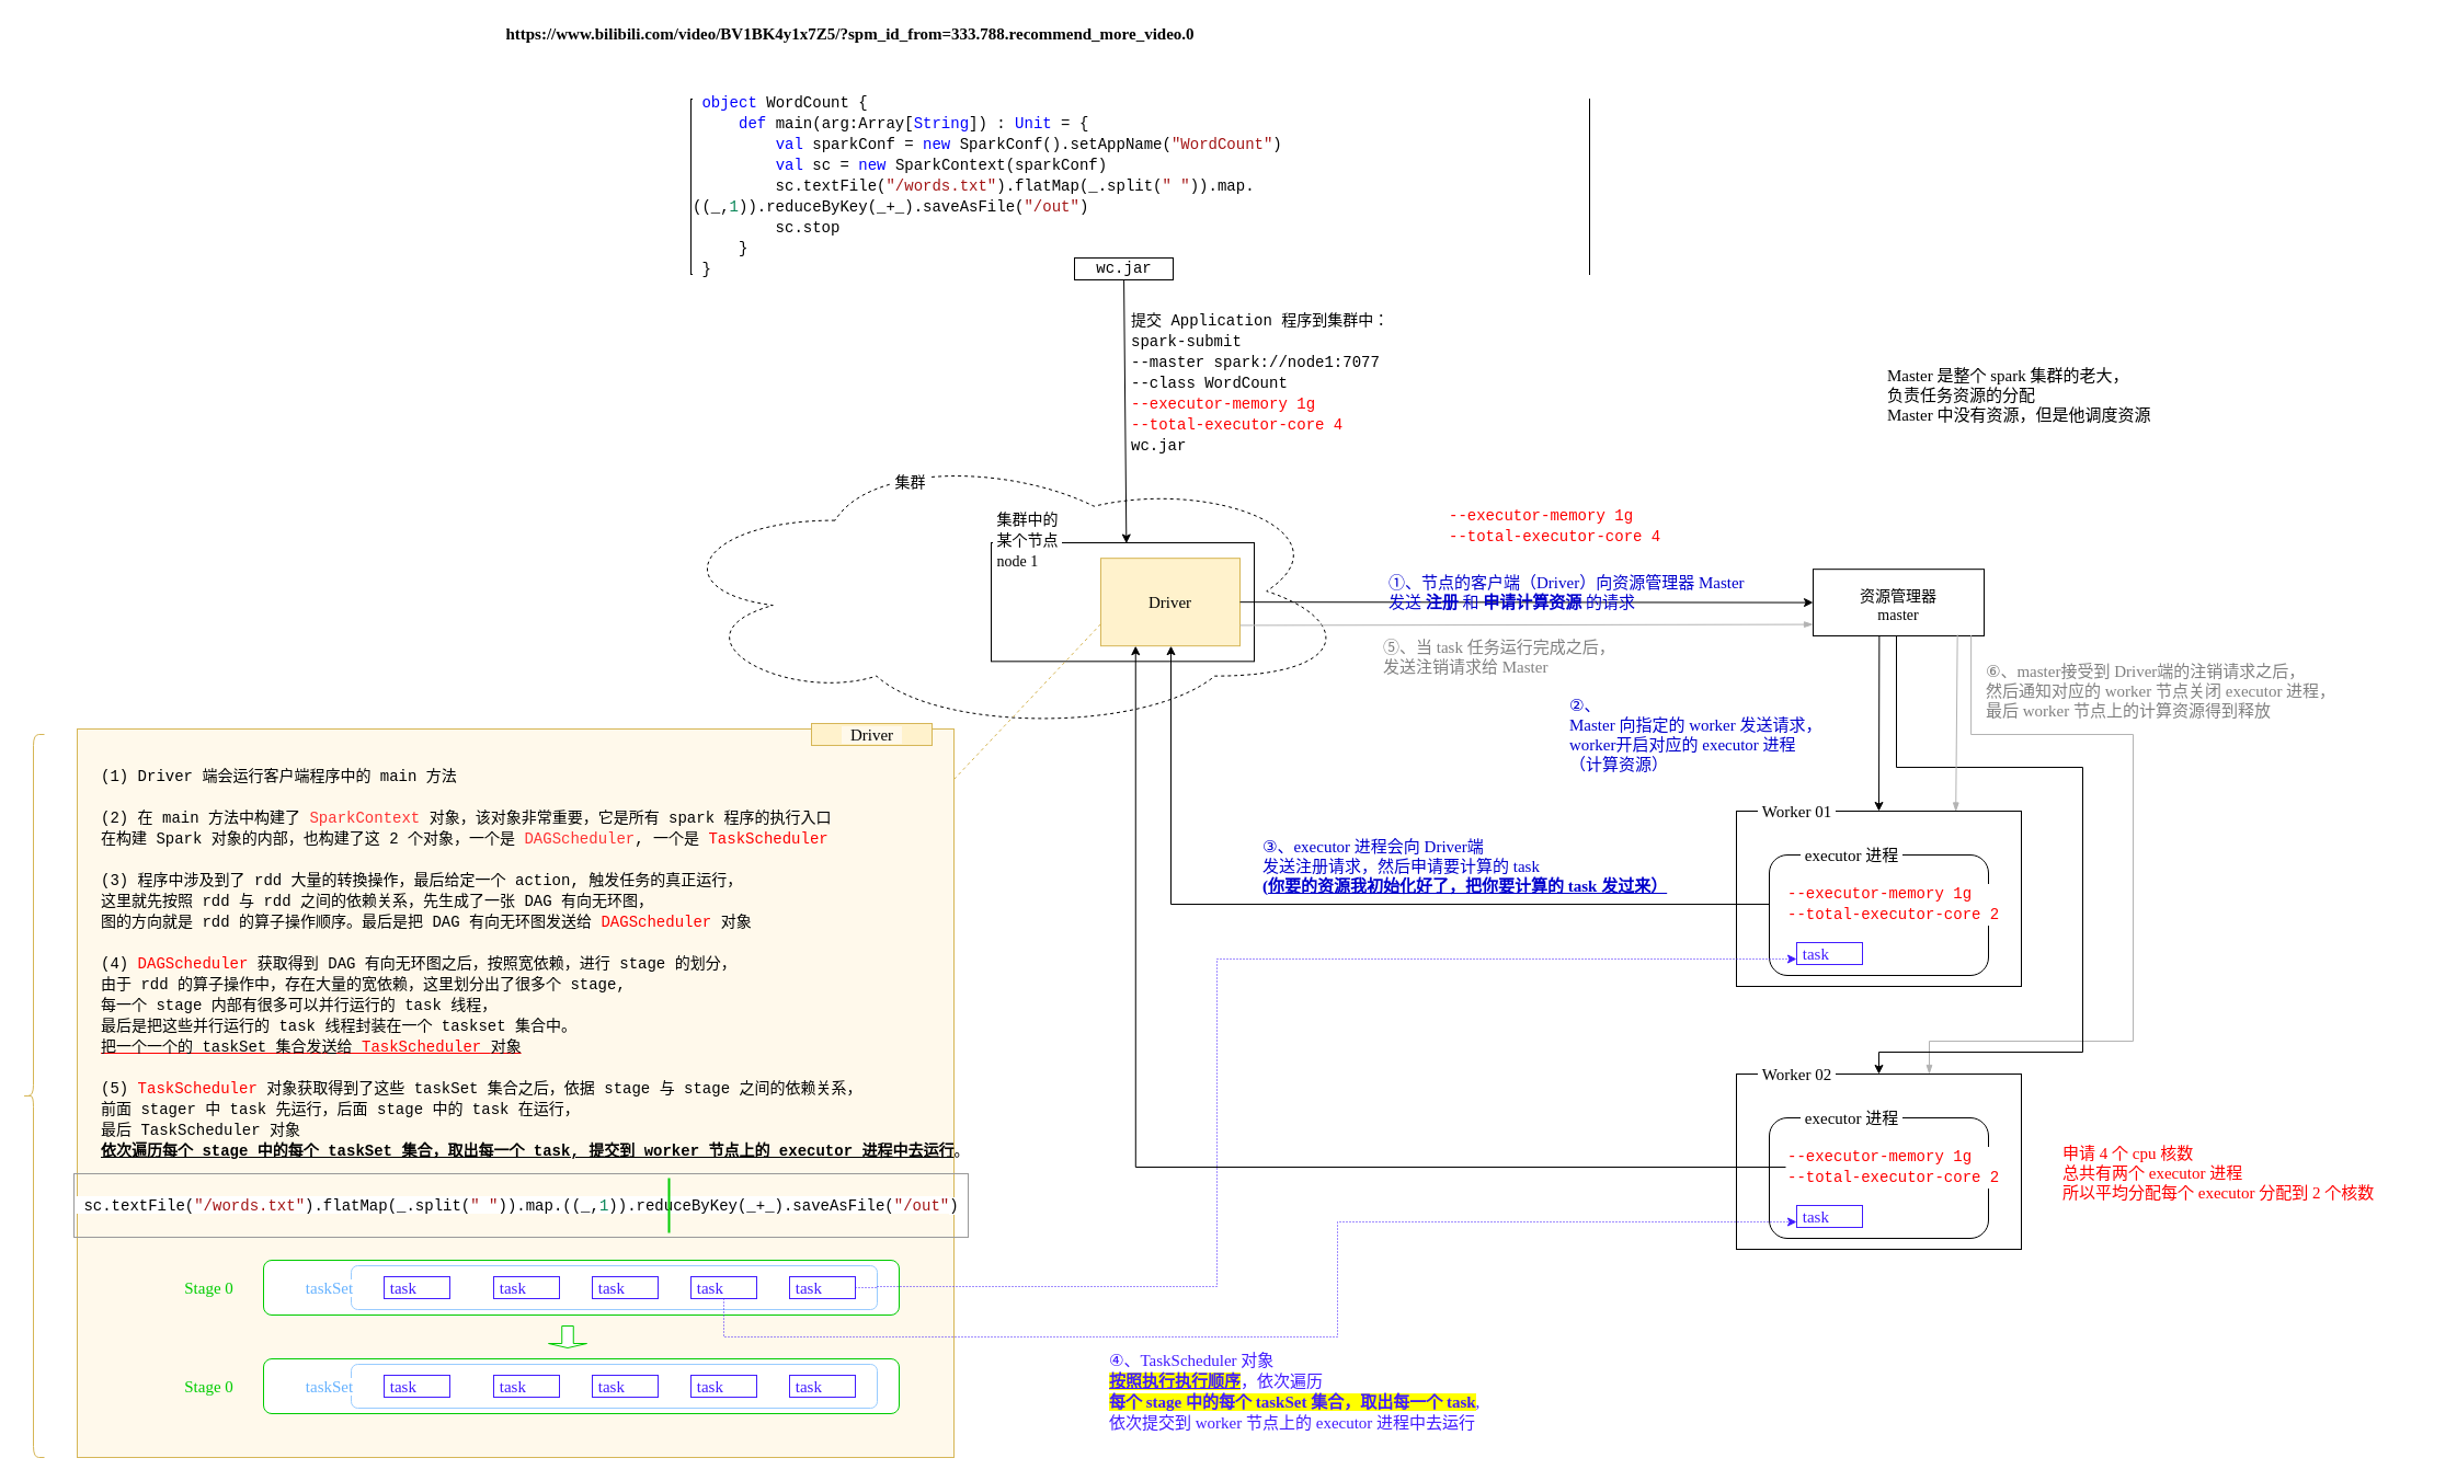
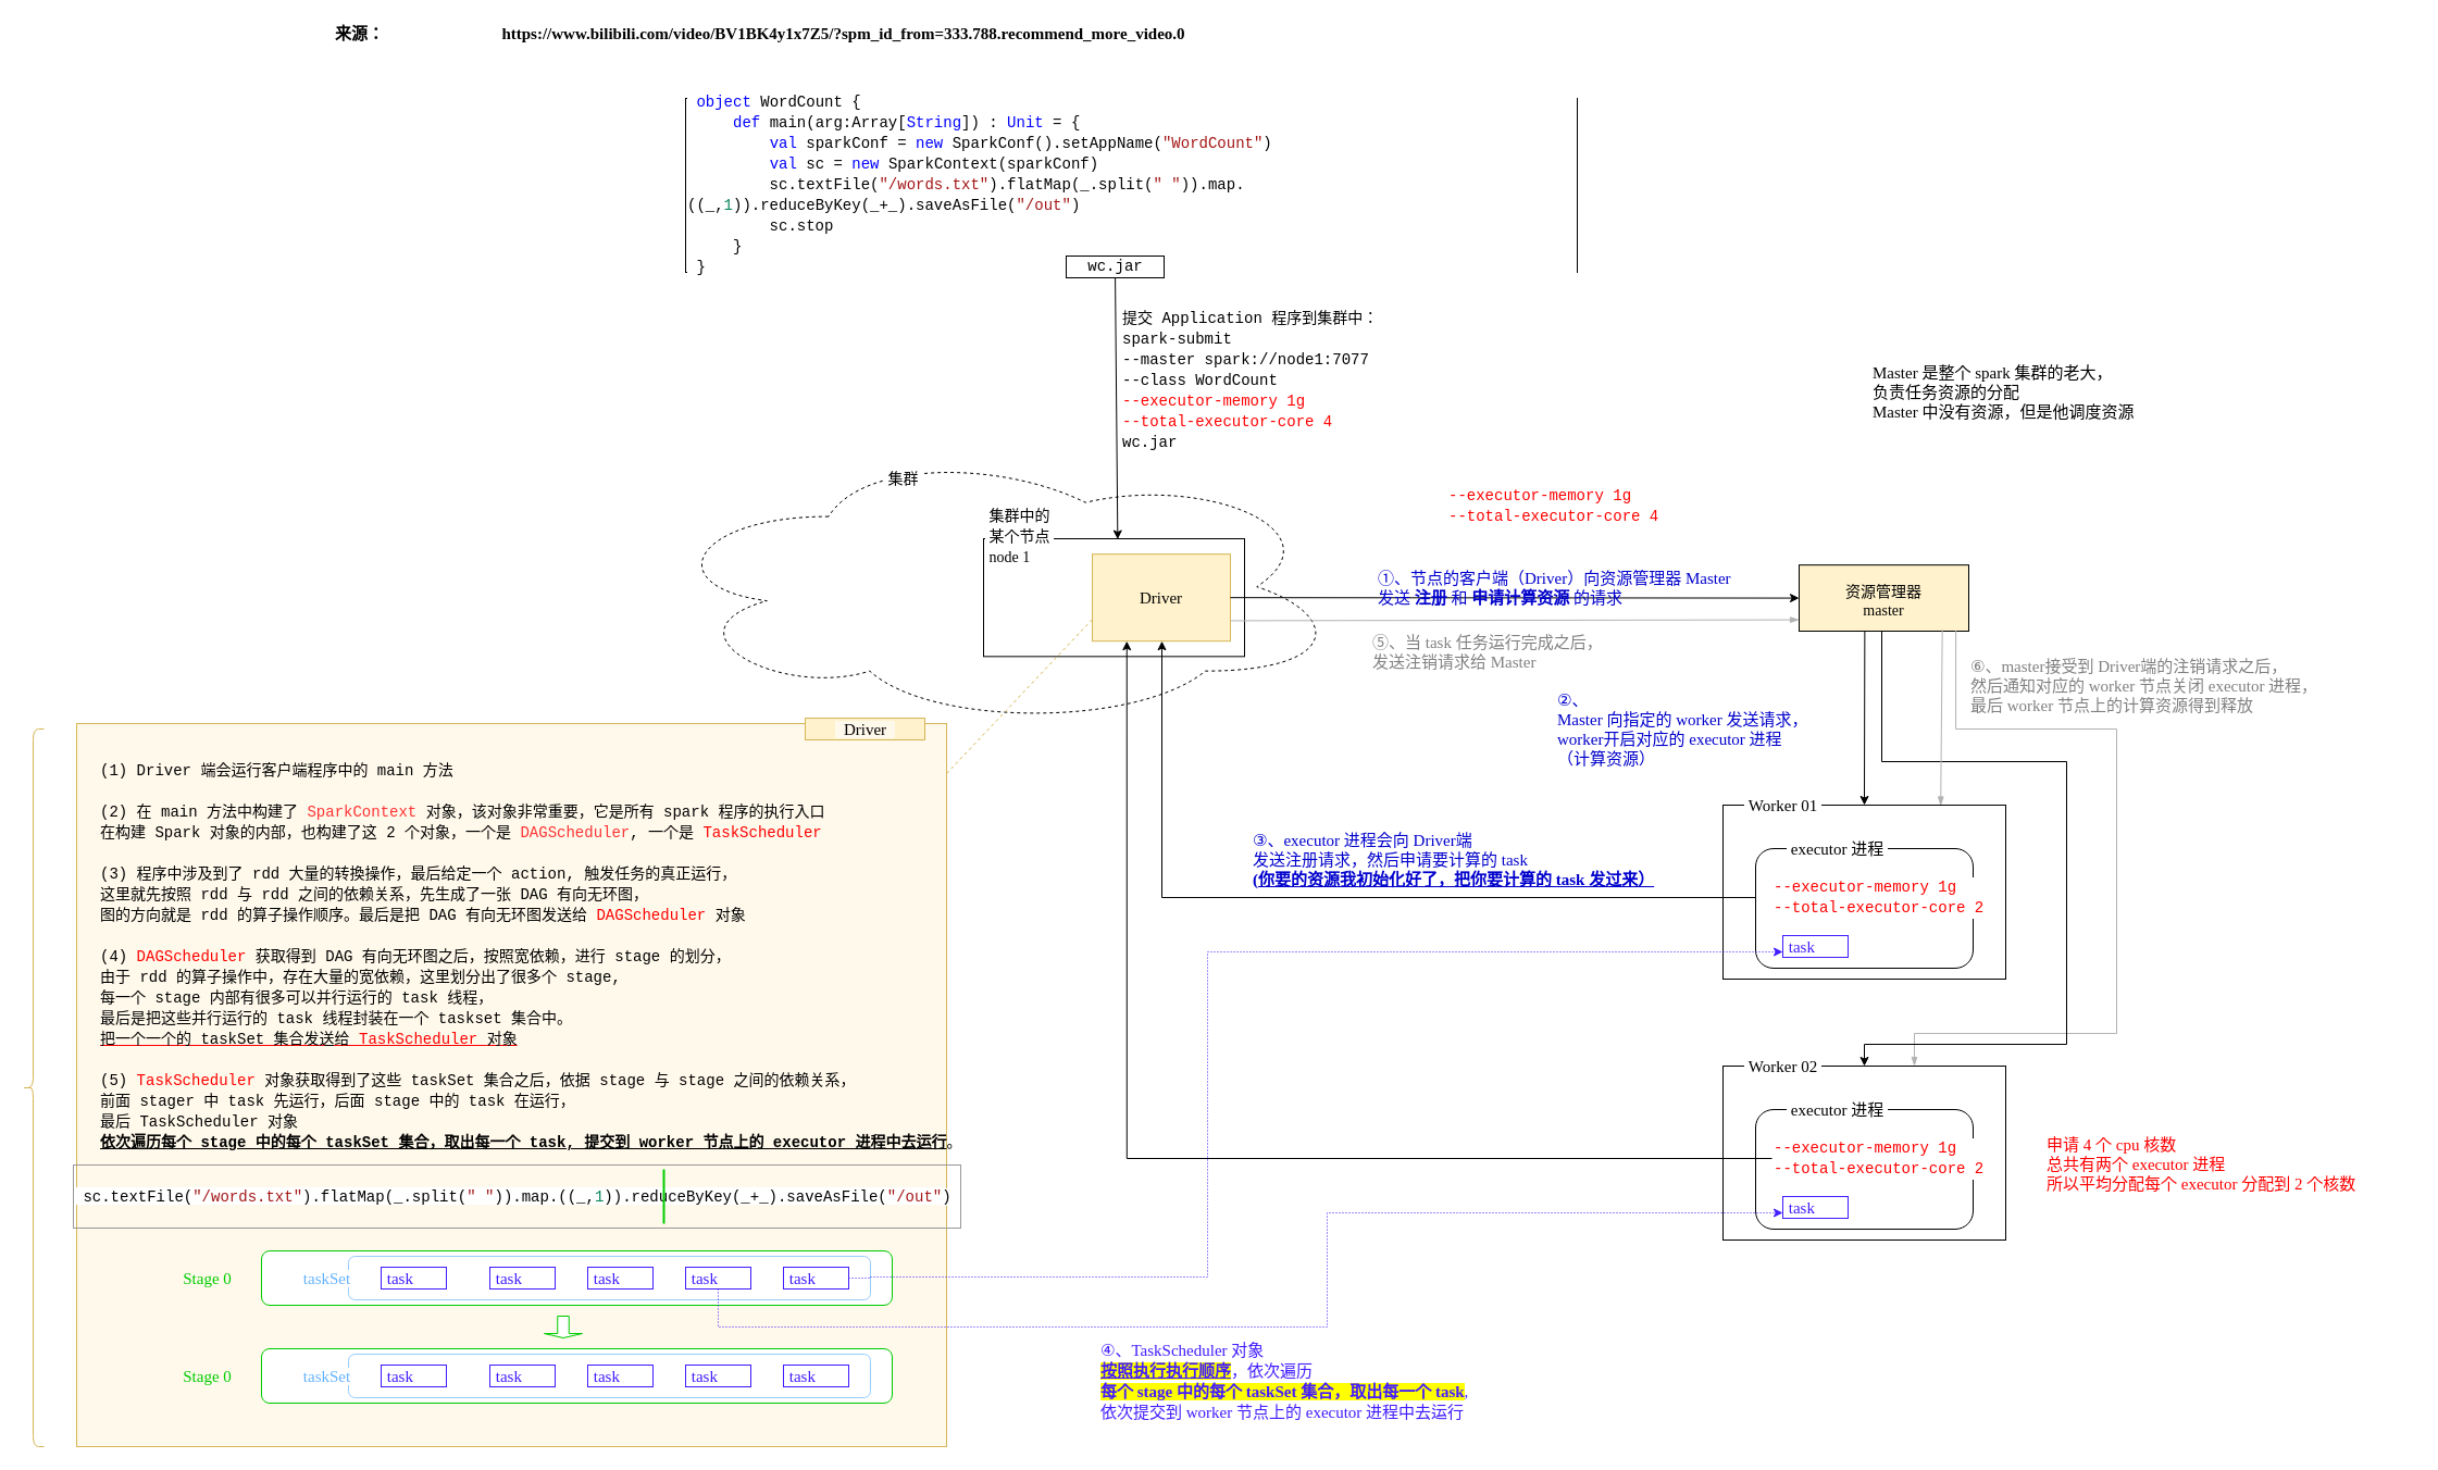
+ <mxCell id="75" value="来源：" style="text;html=1;align=center;verticalAlign=middle;resizable=0;points=[];autosize=1;fontSize=15;fontFamily=Lucida Console;fontStyle=1" vertex="1" parent="1"><mxGeometry x="300" y="20" width="60" height="20" as="geometry" /></mxCell>
- <mxCell id="21" value="&lt;div style=&quot;background-color: rgb(255 , 255 , 255) ; font-family: &amp;#34;consolas&amp;#34; , &amp;#34;courier new&amp;#34; , monospace ; line-height: 19px&quot;&gt;&lt;font color=&quot;#ff0000&quot;&gt;--executor-memory&amp;nbsp;1g&amp;nbsp;&lt;br&gt;&lt;/font&gt;&lt;/div&gt;&lt;div style=&quot;background-color: rgb(255 , 255 , 255) ; font-family: &amp;#34;consolas&amp;#34; , &amp;#34;courier new&amp;#34; , monospace ; line-height: 19px&quot;&gt;&lt;font color=&quot;#ff0000&quot;&gt;--total-executor-core&amp;nbsp;4&amp;nbsp;&lt;/font&gt;&lt;/div&gt;" style="text;html=1;align=left;verticalAlign=middle;resizable=0;points=[];autosize=1;fontSize=14;" vertex="1" parent="1"><mxGeometry x="1320" y="460" width="200" height="40" as="geometry" /></mxCell>
+ <mxCell id="21" value="&lt;div style=&quot;background-color: rgb(255 , 255 , 255) ; font-family: &amp;#34;consolas&amp;#34; , &amp;#34;courier new&amp;#34; , monospace ; line-height: 19px&quot;&gt;&lt;font color=&quot;#ff0000&quot;&gt;--executor-memory&amp;nbsp;1g&amp;nbsp;&lt;br&gt;&lt;/font&gt;&lt;/div&gt;&lt;div style=&quot;background-color: rgb(255 , 255 , 255) ; font-family: &amp;#34;consolas&amp;#34; , &amp;#34;courier new&amp;#34; , monospace ; line-height: 19px&quot;&gt;&lt;font color=&quot;#ff0000&quot;&gt;--total-executor-core&amp;nbsp;4&amp;nbsp;&lt;/font&gt;&lt;/div&gt;" style="text;html=1;align=left;verticalAlign=middle;resizable=0;points=[];autosize=1;fontSize=14;" vertex="1" parent="1"><mxGeometry x="1330" y="445" width="200" height="40" as="geometry" /></mxCell>
- <mxCell id="17" value="资源管理器&lt;br&gt;master" style="rounded=0;whiteSpace=wrap;html=1;strokeColor=#000000;fontSize=14;fontFamily=Lucida Console;spacingTop=6;spacing=2;" vertex="1" parent="1"><mxGeometry x="1654" y="519.17" width="156" height="60.83" as="geometry" /></mxCell>
+ <mxCell id="17" value="资源管理器&lt;br&gt;master" style="rounded=0;whiteSpace=wrap;html=1;strokeColor=#000000;fontSize=14;fontFamily=Lucida Console;spacingTop=6;spacing=2;fillColor=#fff2cc;" vertex="1" parent="1"><mxGeometry x="1654" y="519.17" width="156" height="60.83" as="geometry" /></mxCell>
